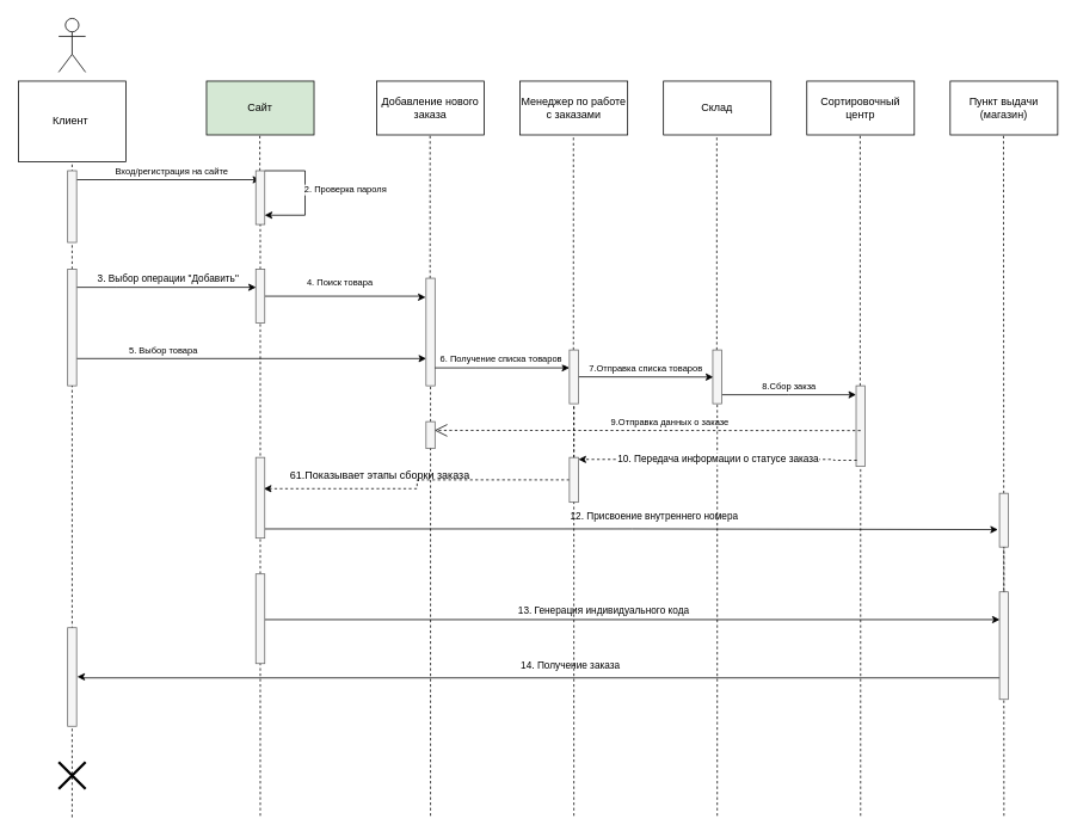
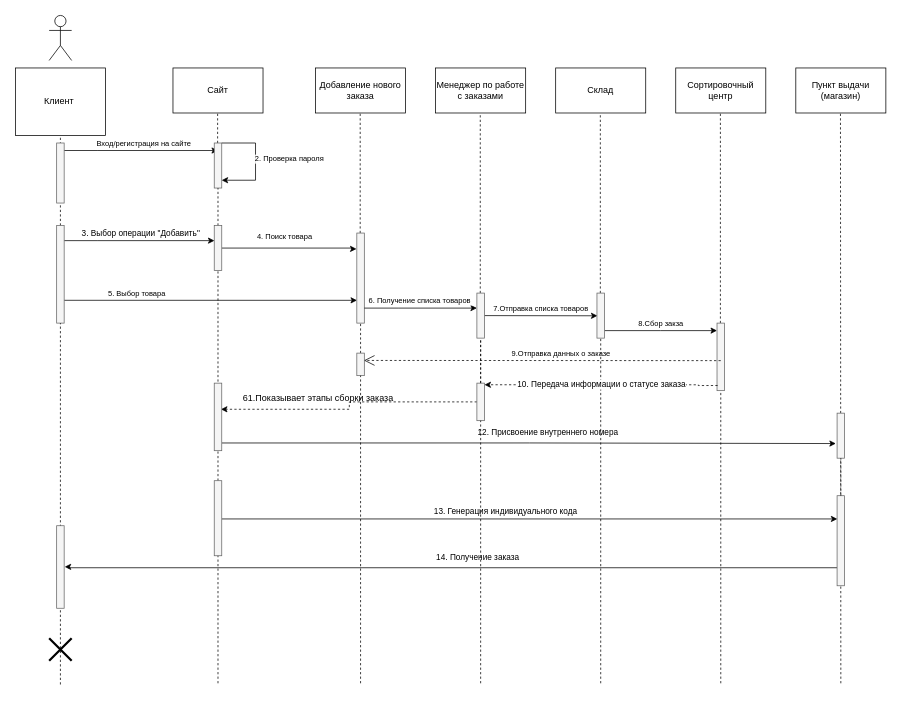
- <mxCell id="3" value="Сайт" style="rounded=0;whiteSpace=wrap;html=1;fillColor=#d5e8d4;" parent="1" vertex="1"><mxGeometry x="230" y="90" width="120" height="60" as="geometry" /></mxCell>
+ <mxCell id="3" value="Сайт" style="rounded=0;whiteSpace=wrap;html=1;" parent="1" vertex="1"><mxGeometry x="230" y="90" width="120" height="60" as="geometry" /></mxCell>
